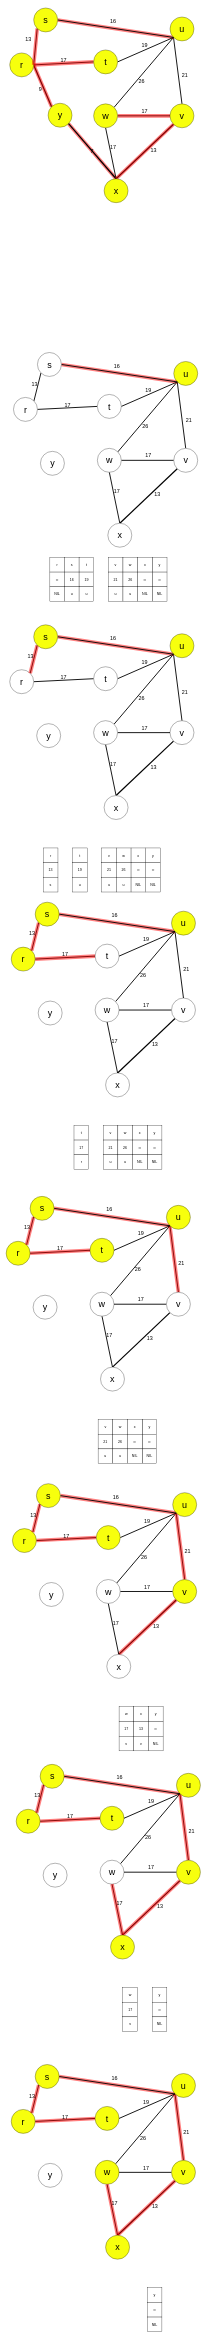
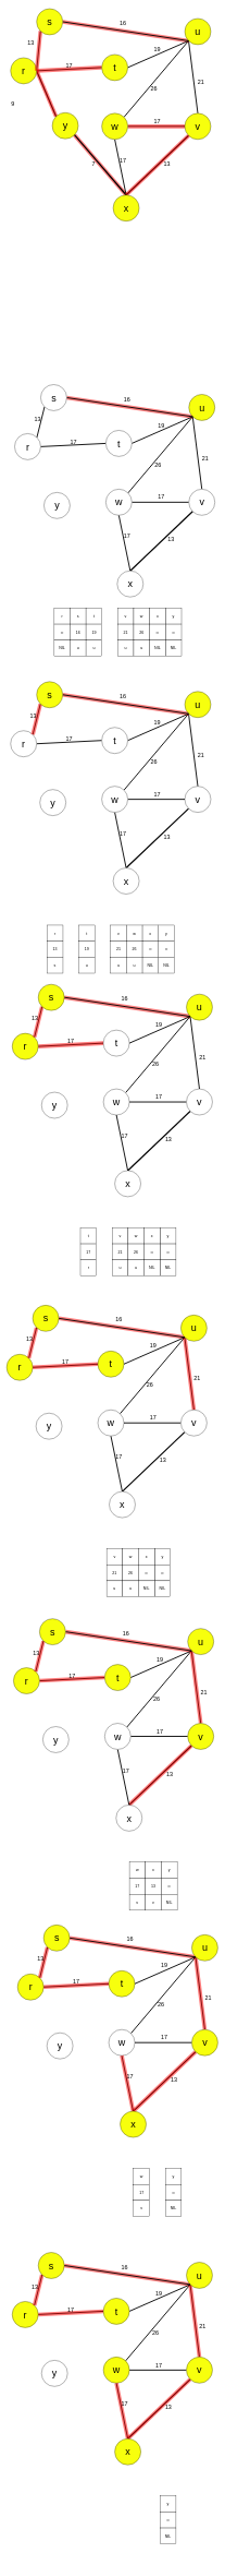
- <mxCell id="330" value="&lt;font style=&quot;font-size: 18px;&quot;&gt;9&lt;/font&gt;" style="text;html=1;align=center;verticalAlign=middle;whiteSpace=wrap;rounded=0;" vertex="1" parent="1"><mxGeometry x="104" y="276" width="60" height="30" as="geometry" /></mxCell>
+ <mxCell id="330" value="&lt;font style=&quot;font-size: 18px;&quot;&gt;9&lt;/font&gt;" style="text;html=1;align=center;verticalAlign=middle;whiteSpace=wrap;rounded=0;" vertex="1" parent="1"><mxGeometry x="9" y="296" width="60" height="30" as="geometry" /></mxCell>
- <mxCell id="331" value="&lt;font style=&quot;font-size: 18px;&quot;&gt;7&lt;/font&gt;" style="text;html=1;align=center;verticalAlign=middle;whiteSpace=wrap;rounded=0;" vertex="1" parent="1"><mxGeometry x="277" y="485" width="60" height="30" as="geometry" /></mxCell>
+ <mxCell id="331" value="&lt;font style=&quot;font-size: 18px;&quot;&gt;7&lt;/font&gt;" style="text;html=1;align=center;verticalAlign=middle;whiteSpace=wrap;rounded=0;" vertex="1" parent="1"><mxGeometry x="257" y="480" width="60" height="30" as="geometry" /></mxCell>
